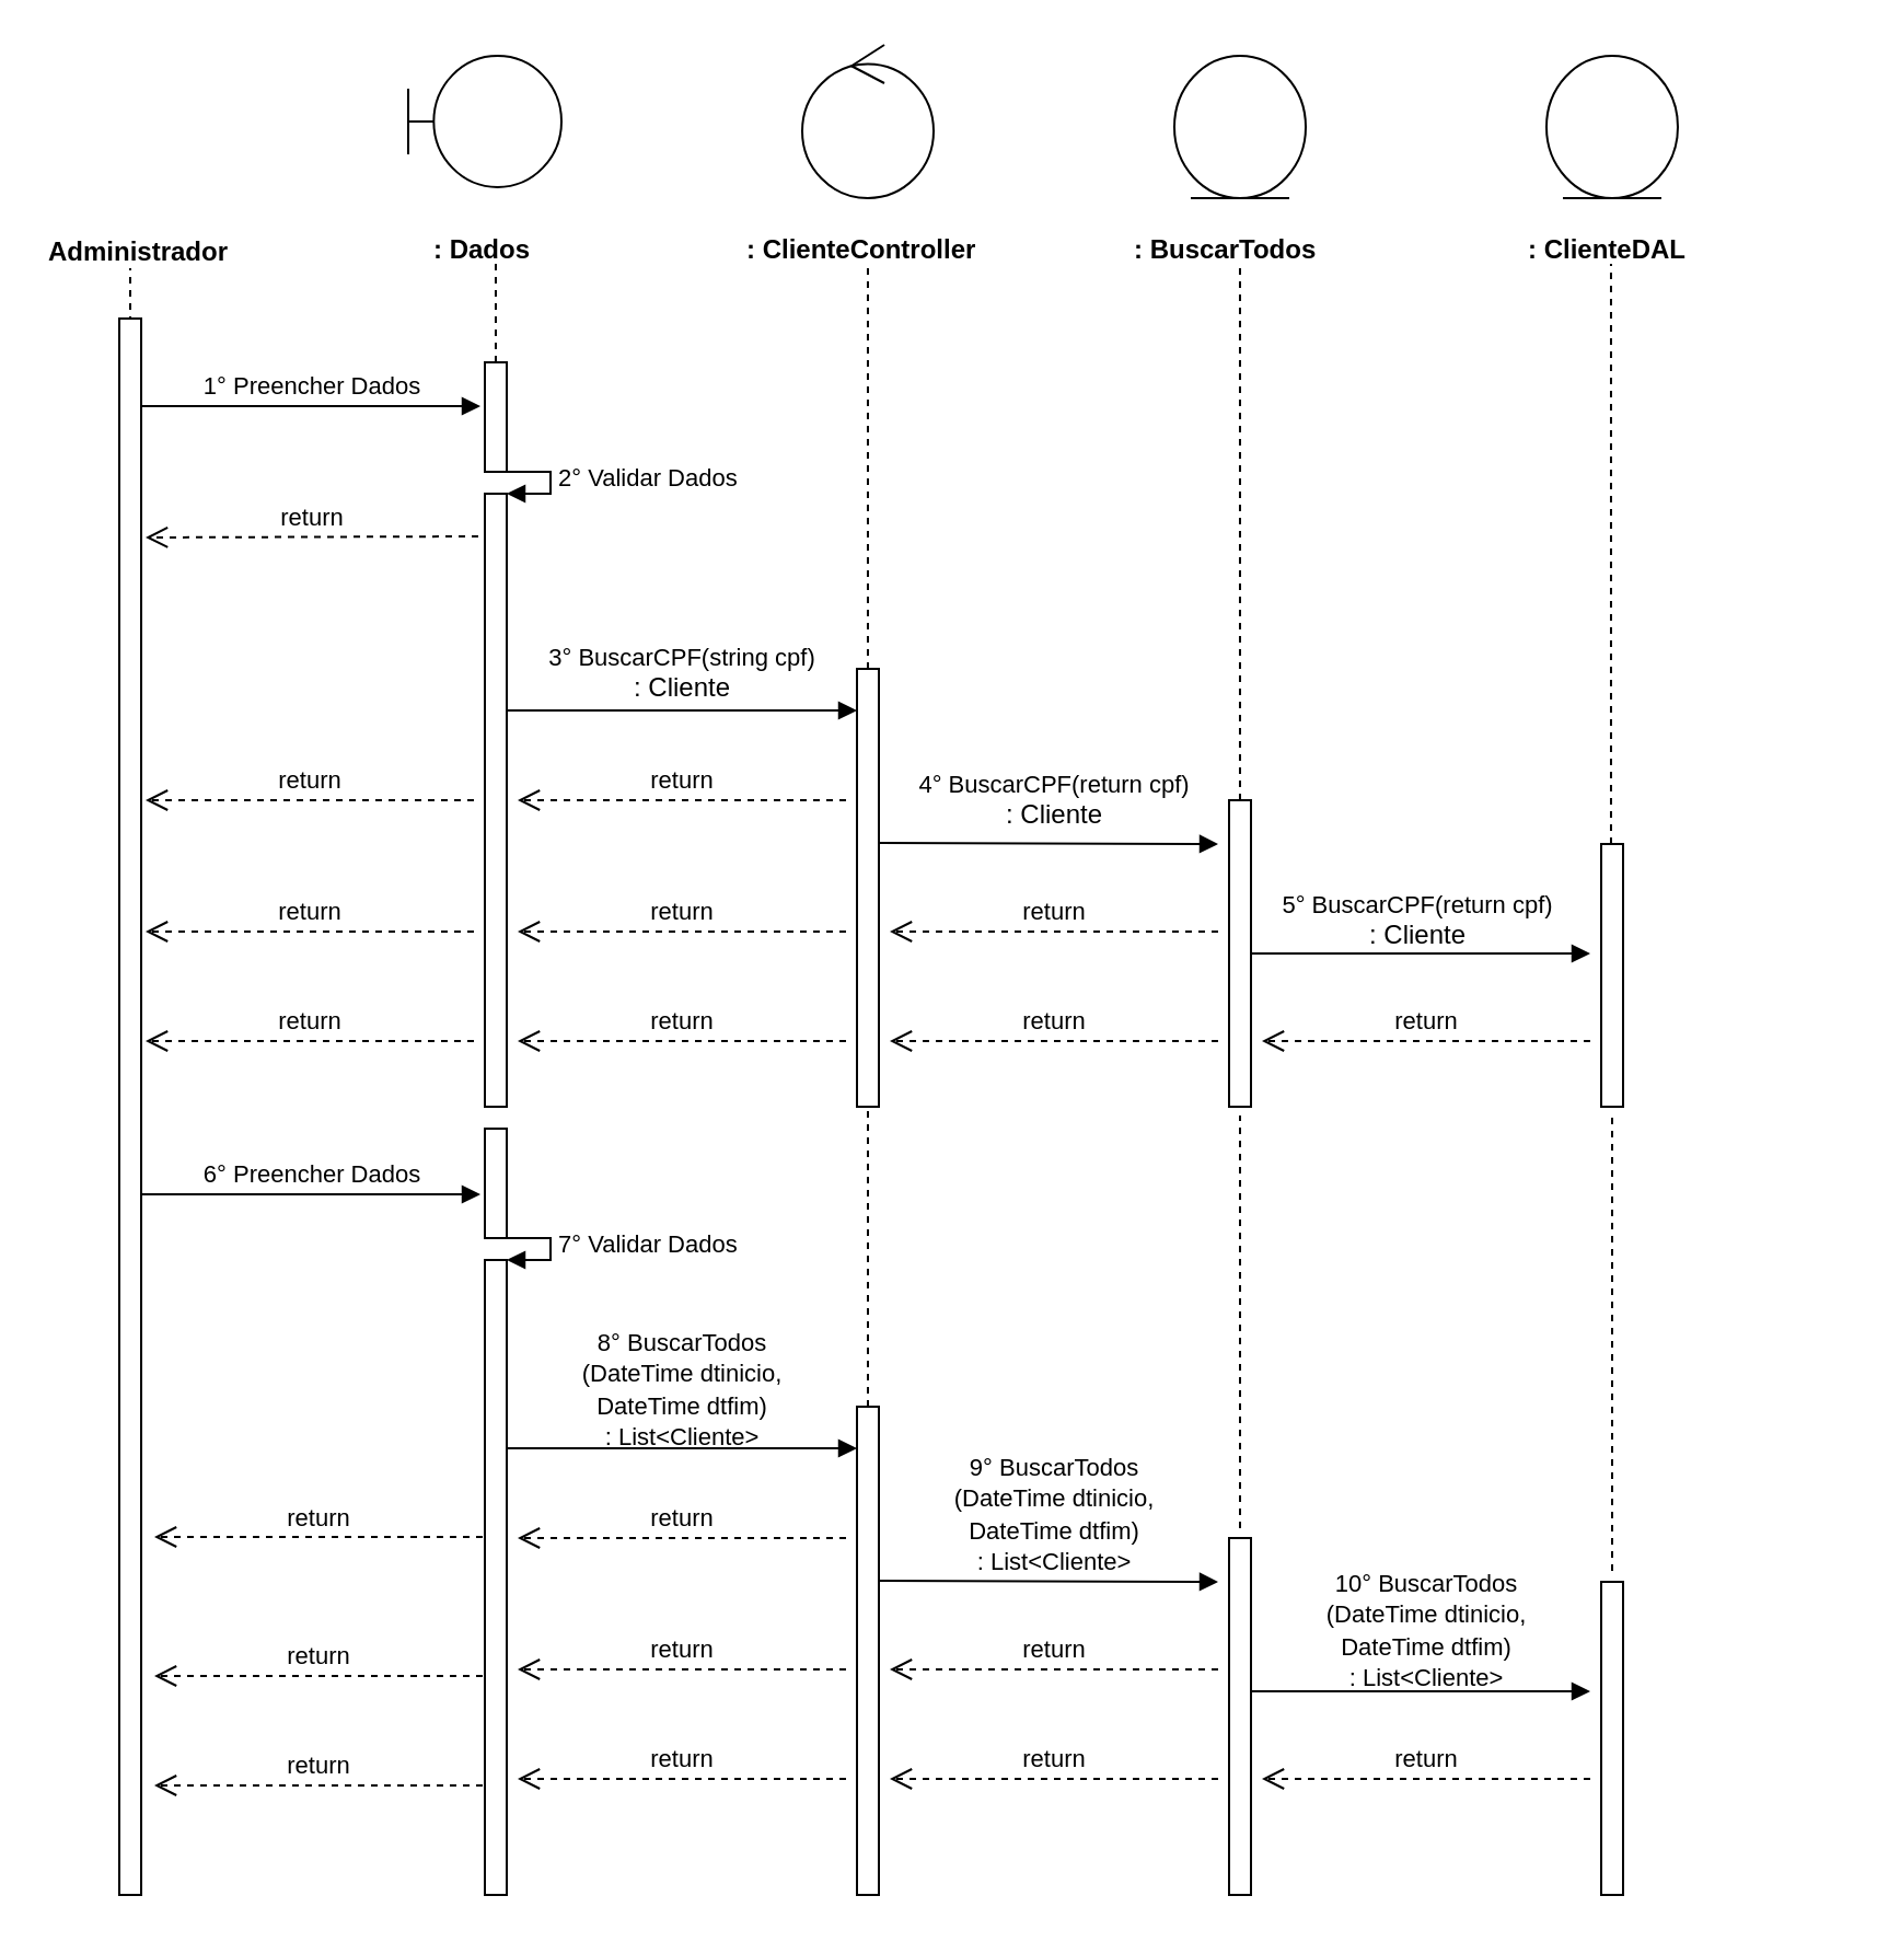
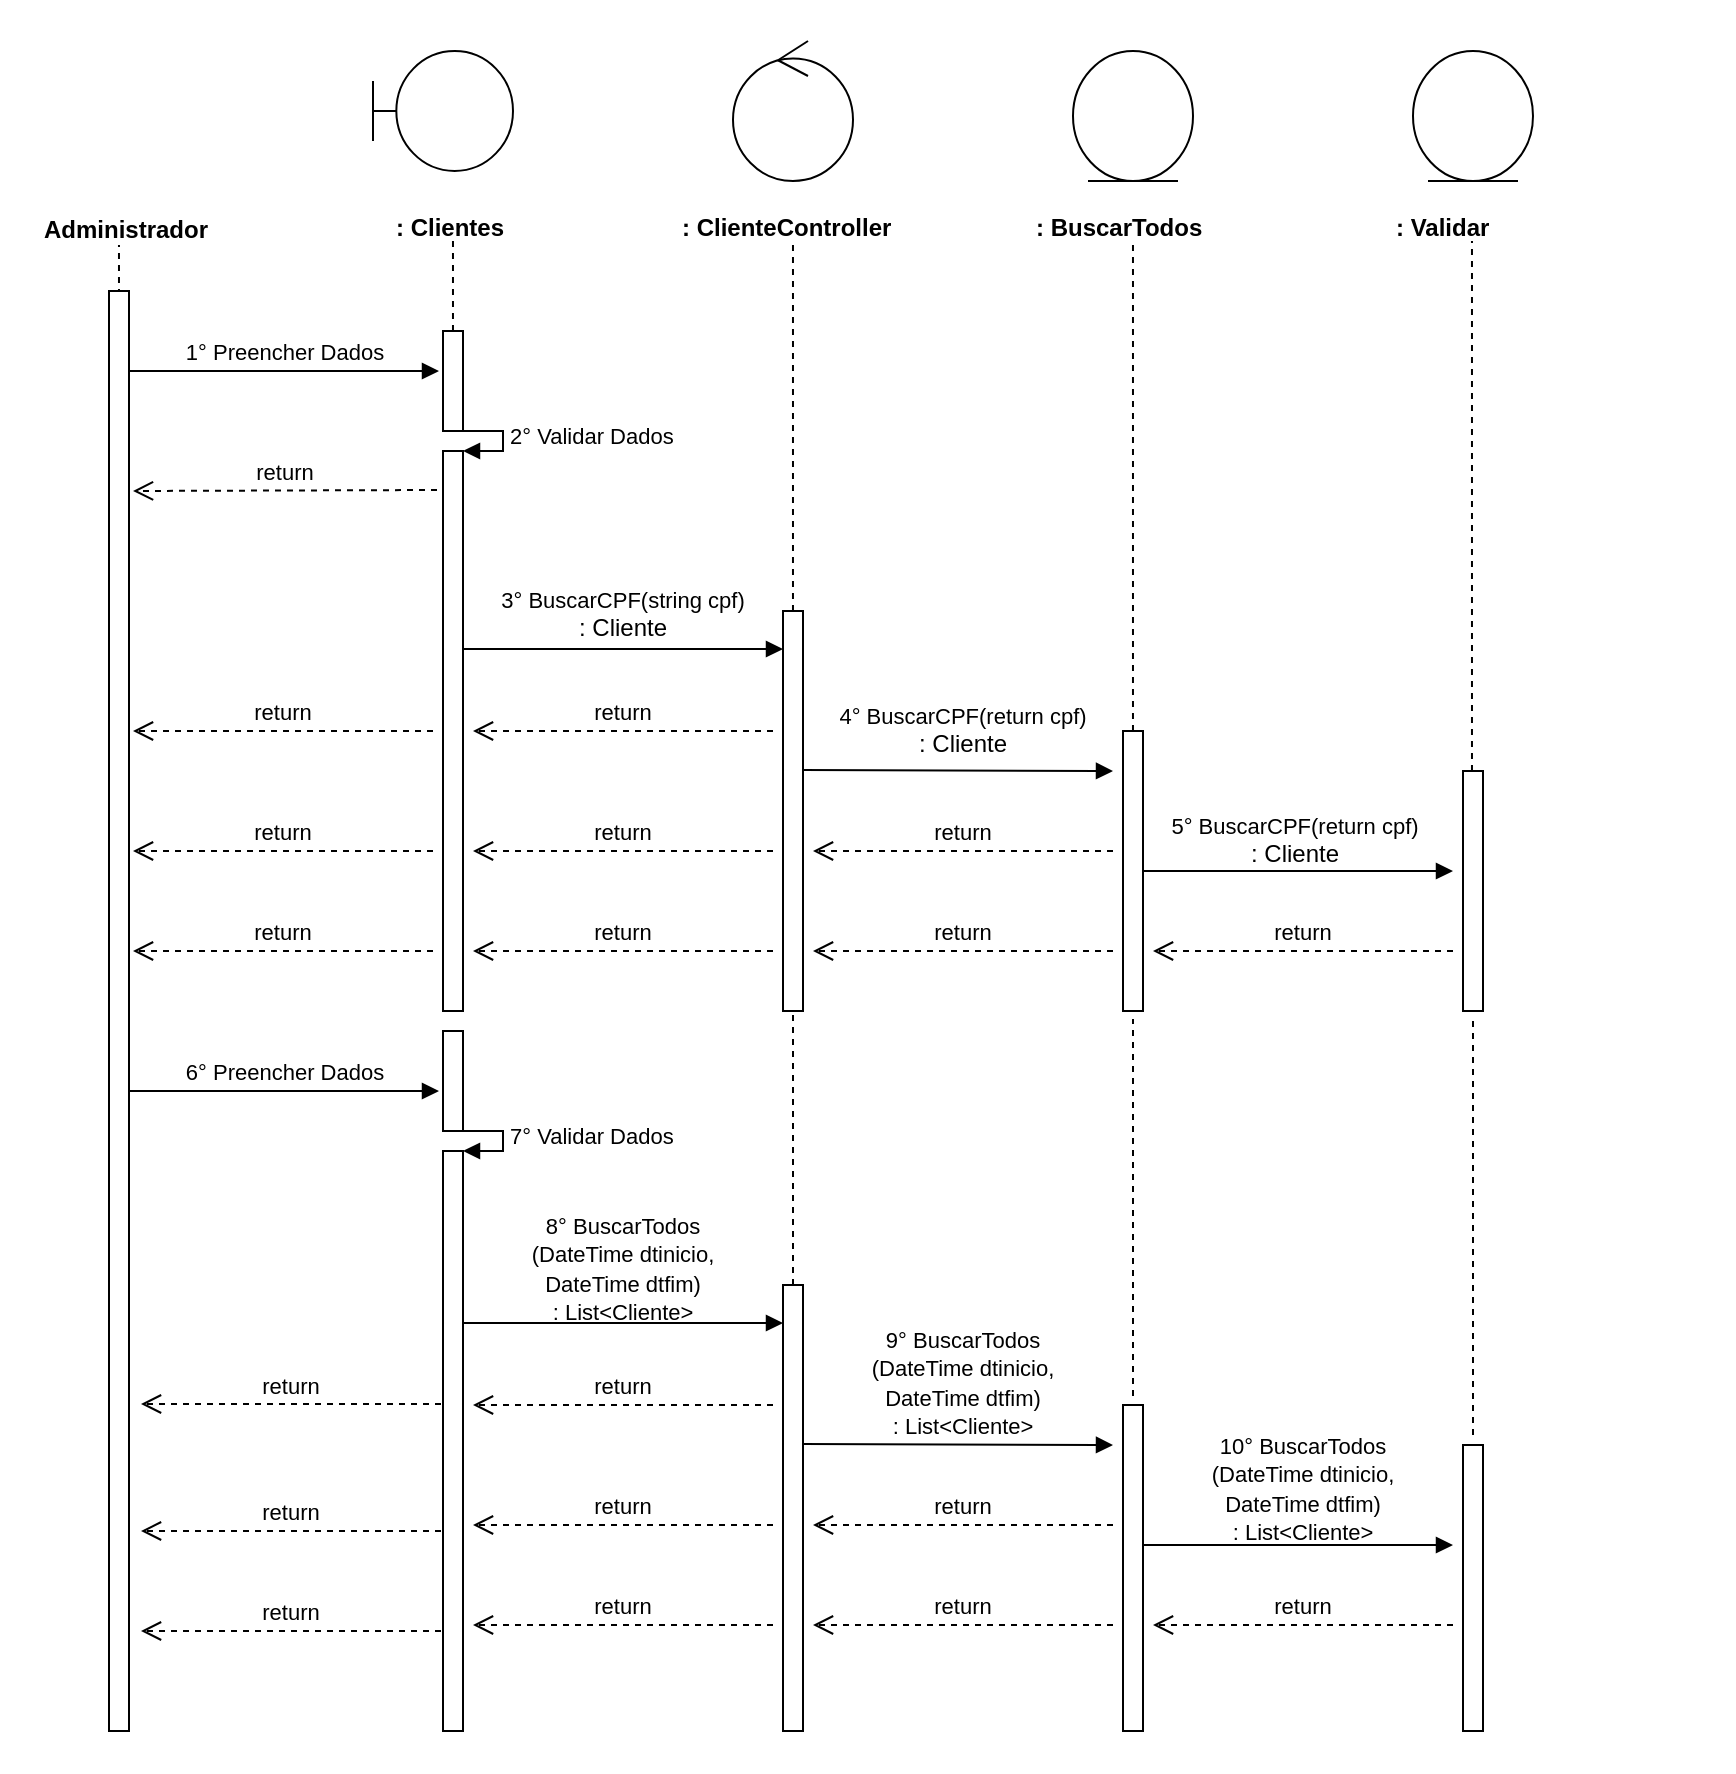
- <mxCell id="5" value="&lt;b&gt;: Dados&lt;/b&gt;" style="text;html=1;" parent="1" vertex="1"><mxGeometry x="196" y="100" width="150" height="30" as="geometry" /></mxCell>
+ <mxCell id="5" value="&lt;b&gt;: Clientes&lt;/b&gt;" style="text;html=1;" parent="1" vertex="1"><mxGeometry x="196" y="100" width="150" height="30" as="geometry" /></mxCell>
- <mxCell id="13" value="&lt;b&gt;: ClienteDAL&lt;/b&gt;" style="text;html=1;" parent="1" vertex="1"><mxGeometry x="696" y="100" width="150" height="30" as="geometry" /></mxCell>
+ <mxCell id="13" value="&lt;b&gt;: Validar&lt;/b&gt;" style="text;html=1;" parent="1" vertex="1"><mxGeometry x="696" y="100" width="150" height="30" as="geometry" /></mxCell>
